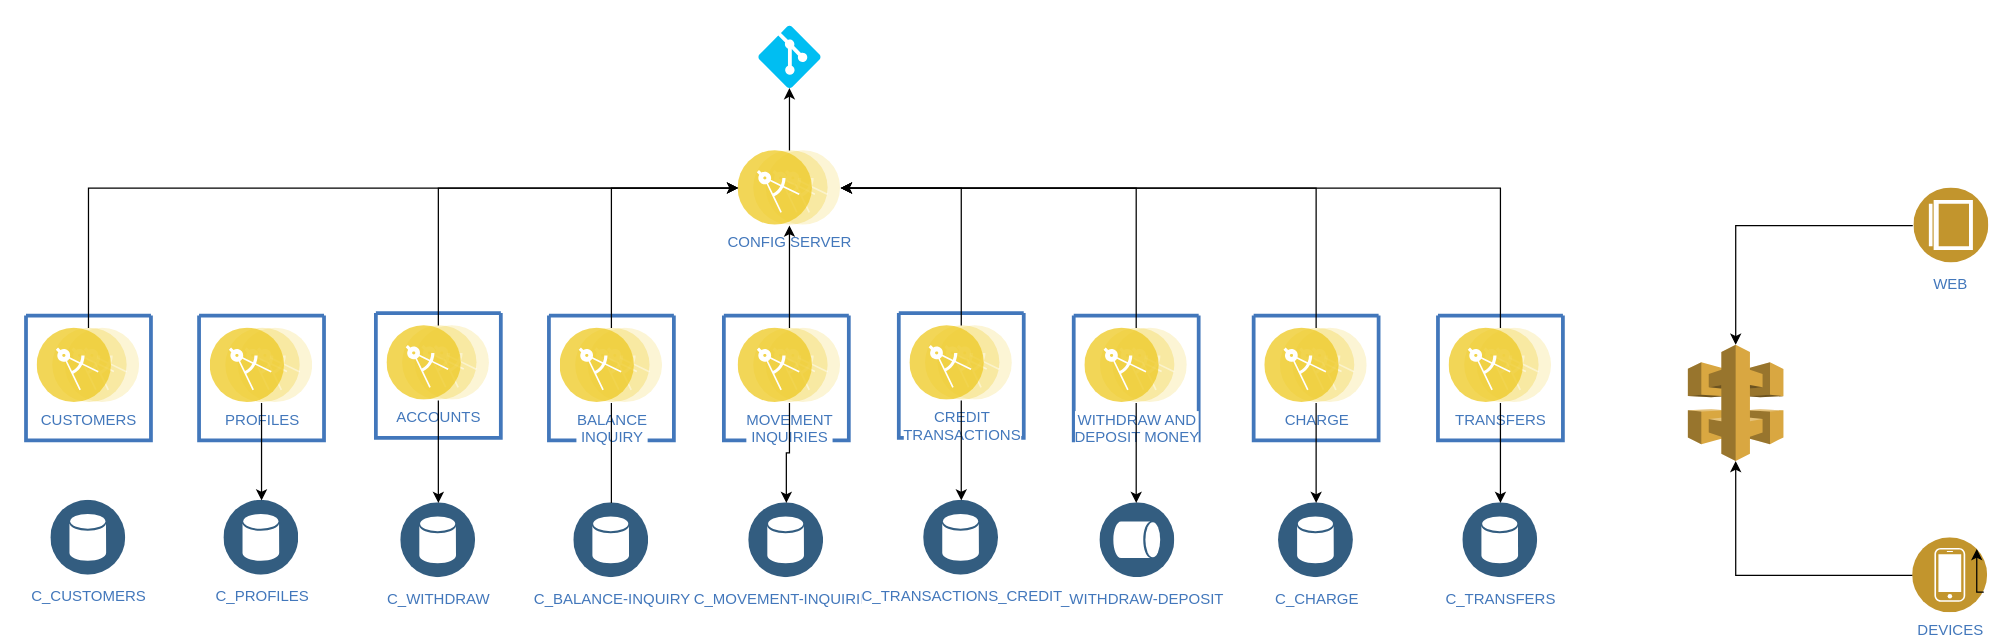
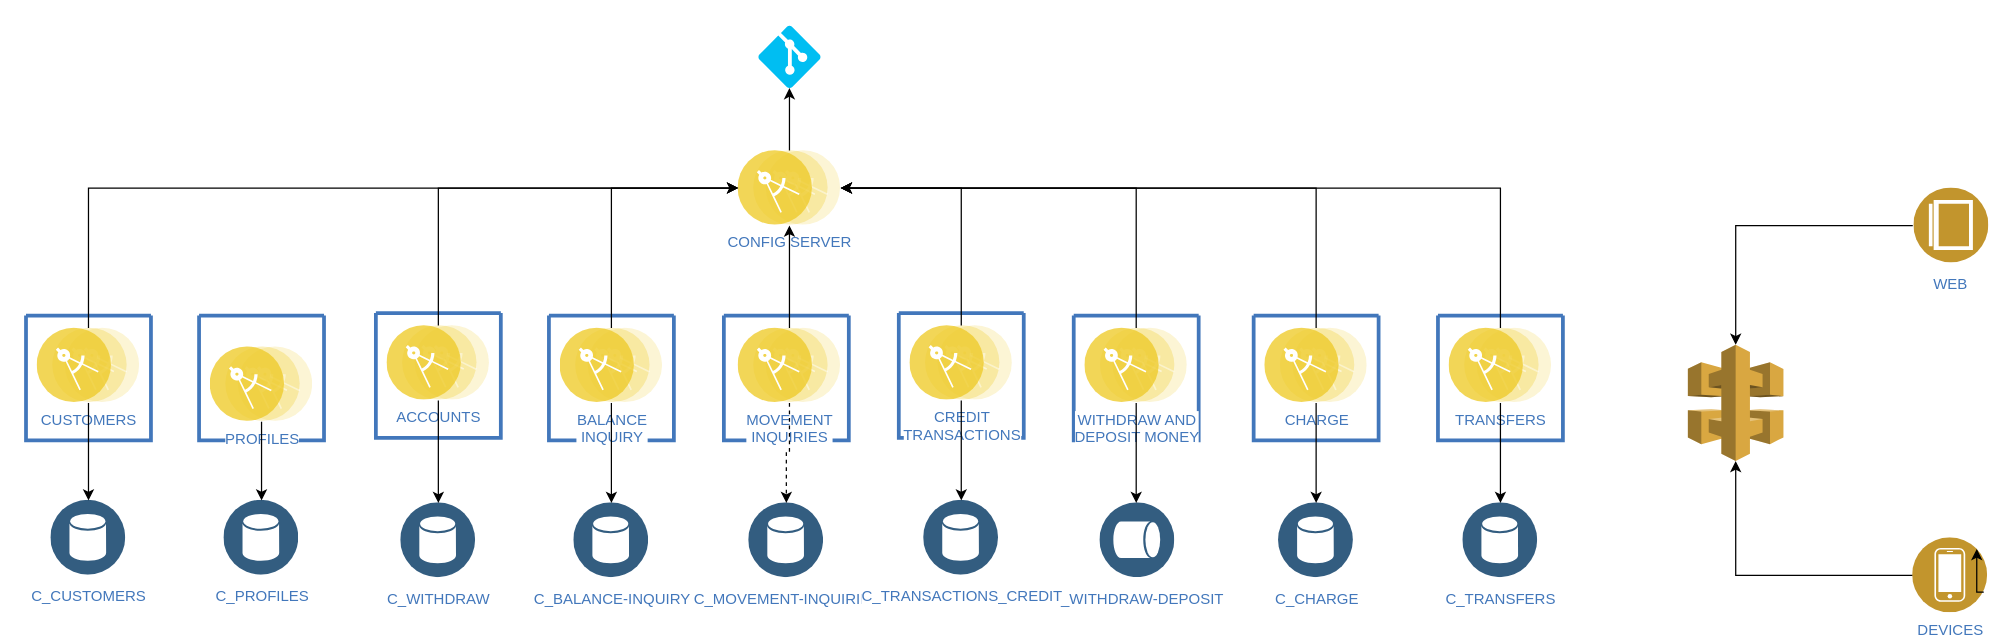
- <mxCell id="5" value="PROFILES" style="aspect=fixed;perimeter=ellipsePerimeter;html=1;align=center;shadow=0;dashed=0;image;image=img/lib/ibm/applications/microservice.svg;labelBackgroundColor=#ffffff;strokeColor=#666666;strokeWidth=3;fillColor=#C2952D;gradientColor=none;fontSize=12;fontColor=#4277BB;" parent="4" vertex="1"><mxGeometry x="9" y="10" width="82" height="60" as="geometry" /></mxCell>
+ <mxCell id="5" value="PROFILES" style="aspect=fixed;perimeter=ellipsePerimeter;html=1;align=center;shadow=0;dashed=0;image;image=img/lib/ibm/applications/microservice.svg;labelBackgroundColor=#ffffff;strokeColor=#666666;strokeWidth=3;fillColor=#C2952D;gradientColor=none;fontSize=12;fontColor=#4277BB;" parent="4" vertex="1"><mxGeometry x="9" y="25" width="82" height="60" as="geometry" /></mxCell>
+ <mxCell id="37" style="edgeStyle=orthogonalEdgeStyle;rounded=0;orthogonalLoop=1;jettySize=auto;html=1;exitX=0.5;exitY=1;exitDx=0;exitDy=0;" parent="1" source="3" target="28" edge="1"><mxGeometry relative="1" as="geometry" /></mxCell>
- <mxCell id="40" style="edgeStyle=orthogonalEdgeStyle;rounded=0;orthogonalLoop=1;jettySize=auto;html=1;exitX=0.5;exitY=1;exitDx=0;exitDy=0;" parent="1" source="17" target="33" edge="1"><mxGeometry relative="1" as="geometry" /></mxCell>
+ <mxCell id="40" style="edgeStyle=orthogonalEdgeStyle;rounded=0;orthogonalLoop=1;jettySize=auto;html=1;exitX=0.5;exitY=1;exitDx=0;exitDy=0;dashed=1;" parent="1" source="17" target="33" edge="1"><mxGeometry relative="1" as="geometry" /></mxCell>
- <mxCell id="39" style="edgeStyle=orthogonalEdgeStyle;rounded=0;orthogonalLoop=1;jettySize=auto;html=1;exitX=0.5;exitY=1;exitDx=0;exitDy=0;endArrow=none;" parent="1" source="11" target="31" edge="1"><mxGeometry relative="1" as="geometry" /></mxCell>
+ <mxCell id="39" style="edgeStyle=orthogonalEdgeStyle;rounded=0;orthogonalLoop=1;jettySize=auto;html=1;exitX=0.5;exitY=1;exitDx=0;exitDy=0;" parent="1" source="11" target="31" edge="1"><mxGeometry relative="1" as="geometry" /></mxCell>
